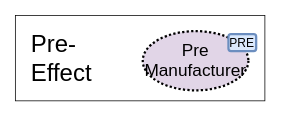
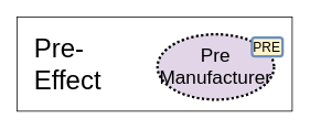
- <mxCell id="4" value="PRE" style="rounded=1;whiteSpace=wrap;html=1;fillColor=#dae8fc;strokeColor=#6c8ebf;strokeWidth=3;spacing=0;spacingTop=1;fontSize=16;" parent="1" vertex="1"><mxGeometry x="304.37" y="45" width="37" height="22.58" as="geometry" /></mxCell>
+ <mxCell id="4" value="PRE" style="rounded=1;whiteSpace=wrap;html=1;fillColor=#fff2cc;strokeColor=#6c8ebf;strokeWidth=3;spacing=0;spacingTop=1;fontSize=16;" parent="1" vertex="1"><mxGeometry x="304.37" y="45" width="37" height="22.58" as="geometry" /></mxCell>
